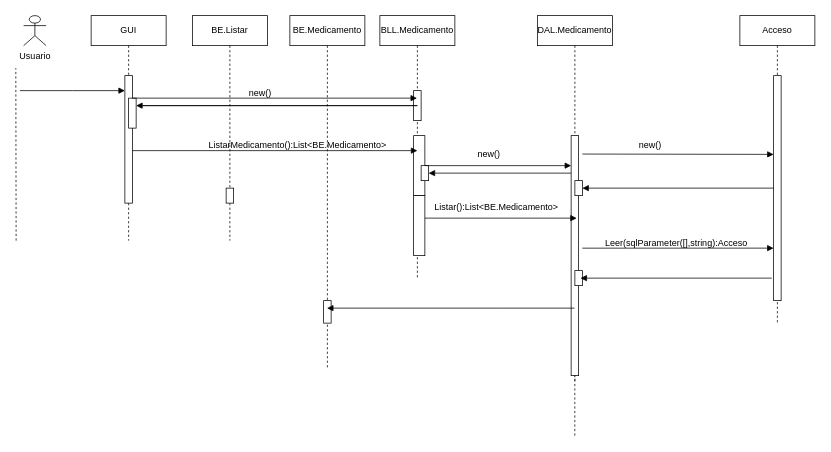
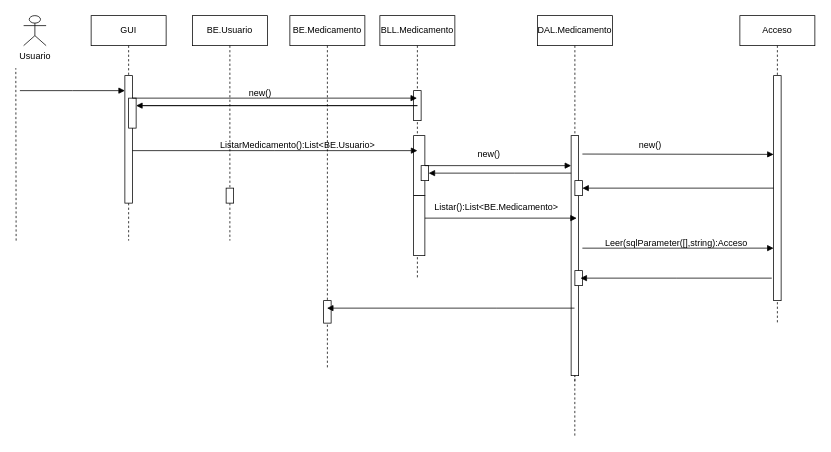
- <mxCell id="5" value="BE.Listar" style="shape=umlLifeline;perimeter=lifelinePerimeter;whiteSpace=wrap;html=1;container=0;dropTarget=0;collapsible=0;recursiveResize=0;outlineConnect=0;portConstraint=eastwest;newEdgeStyle={&quot;edgeStyle&quot;:&quot;elbowEdgeStyle&quot;,&quot;elbow&quot;:&quot;vertical&quot;,&quot;curved&quot;:0,&quot;rounded&quot;:0};" vertex="1" parent="1"><mxGeometry x="256" y="20" width="100" height="300" as="geometry" /></mxCell>
+ <mxCell id="5" value="BE.Usuario" style="shape=umlLifeline;perimeter=lifelinePerimeter;whiteSpace=wrap;html=1;container=0;dropTarget=0;collapsible=0;recursiveResize=0;outlineConnect=0;portConstraint=eastwest;newEdgeStyle={&quot;edgeStyle&quot;:&quot;elbowEdgeStyle&quot;,&quot;elbow&quot;:&quot;vertical&quot;,&quot;curved&quot;:0,&quot;rounded&quot;:0};" vertex="1" parent="1"><mxGeometry x="256" y="20" width="100" height="300" as="geometry" /></mxCell>
- <mxCell id="27" value="ListarMedicamento():List&amp;lt;BE.Medicamento&amp;gt;" style="text;html=1;align=center;verticalAlign=middle;resizable=0;points=[];autosize=1;strokeColor=none;fillColor=none;" vertex="1" parent="1"><mxGeometry x="266" y="178" width="260" height="30" as="geometry" /></mxCell>
+ <mxCell id="27" value="ListarMedicamento():List&amp;lt;BE.Usuario&amp;gt;" style="text;html=1;align=center;verticalAlign=middle;resizable=0;points=[];autosize=1;strokeColor=none;fillColor=none;" vertex="1" parent="1"><mxGeometry x="266" y="178" width="260" height="30" as="geometry" /></mxCell>
